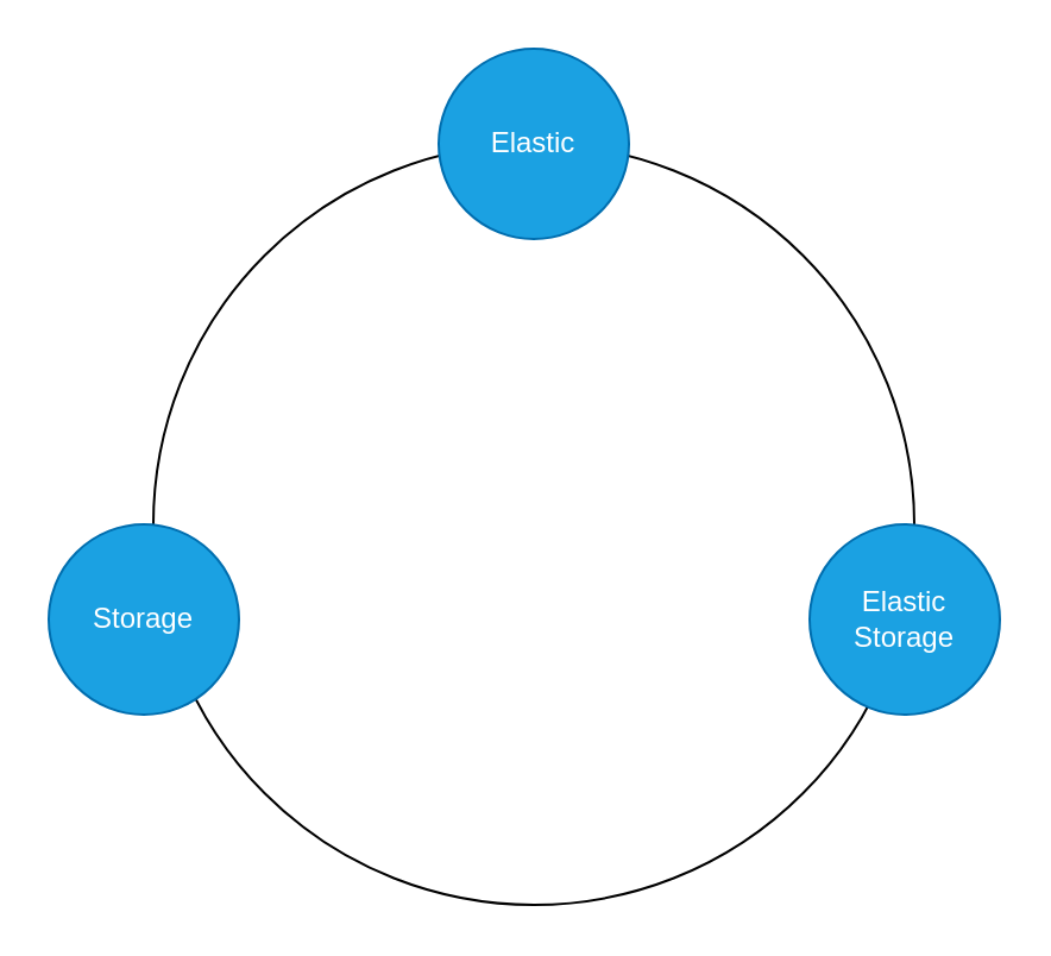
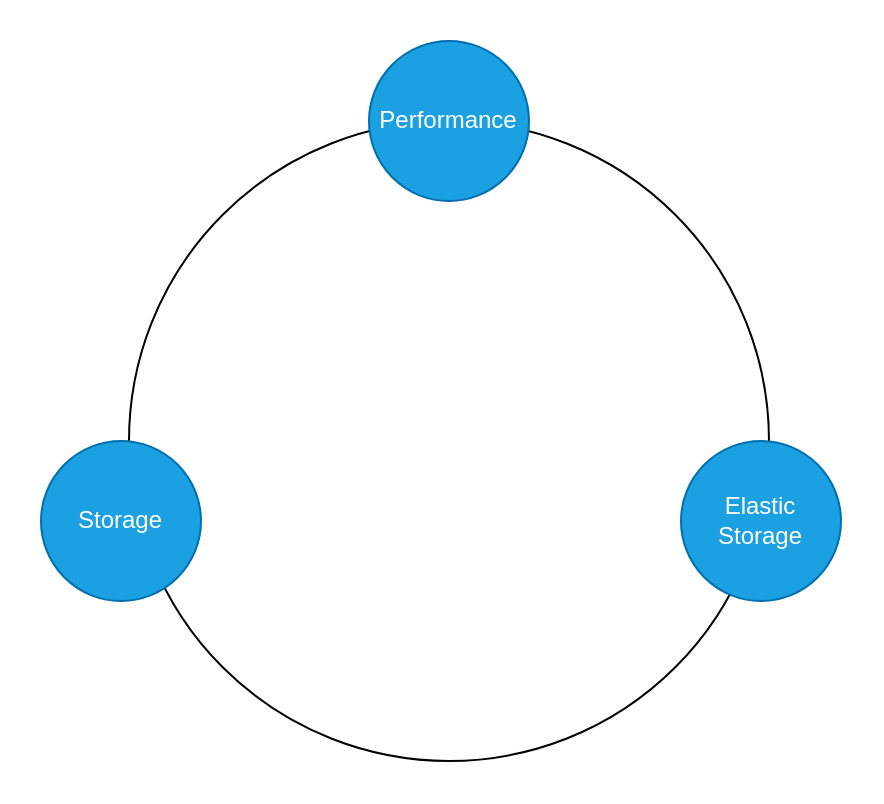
- <mxCell id="3" value="Elastic" style="ellipse;whiteSpace=wrap;html=1;aspect=fixed;fillColor=#1ba1e2;fontColor=#ffffff;strokeColor=#006EAF;" vertex="1" parent="1"><mxGeometry x="184" y="20" width="80" height="80" as="geometry" /></mxCell>
+ <mxCell id="3" value="Performance" style="ellipse;whiteSpace=wrap;html=1;aspect=fixed;fillColor=#1ba1e2;fontColor=#ffffff;strokeColor=#006EAF;" vertex="1" parent="1"><mxGeometry x="184" y="20" width="80" height="80" as="geometry" /></mxCell>
